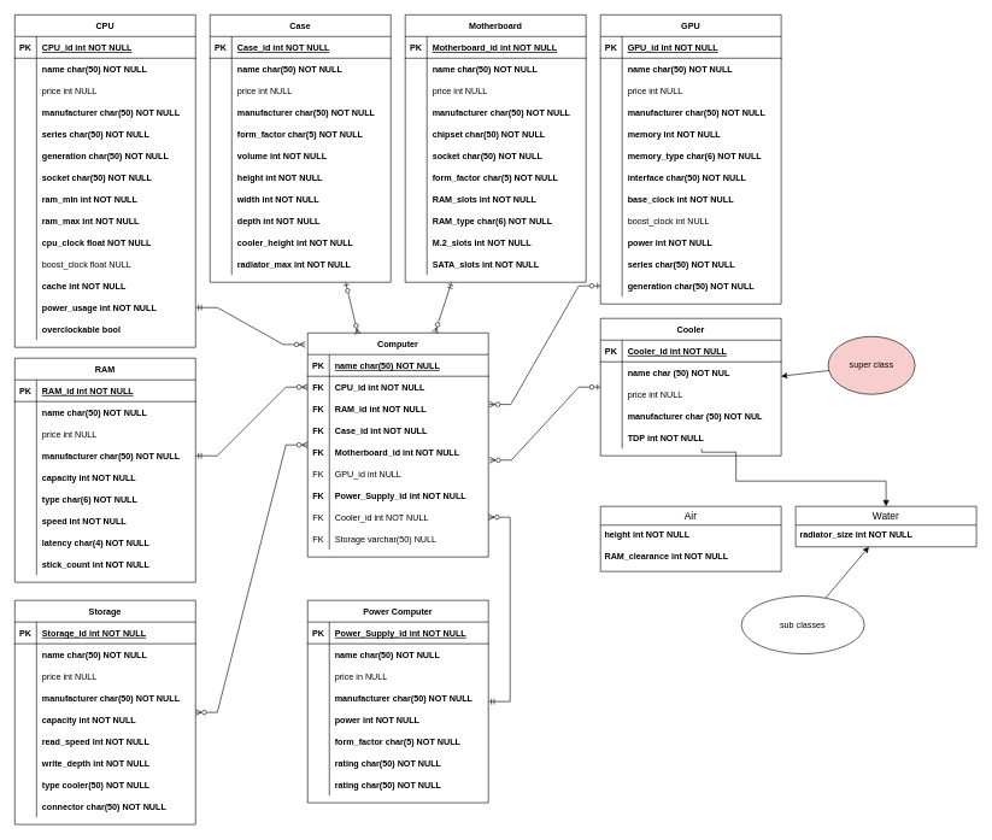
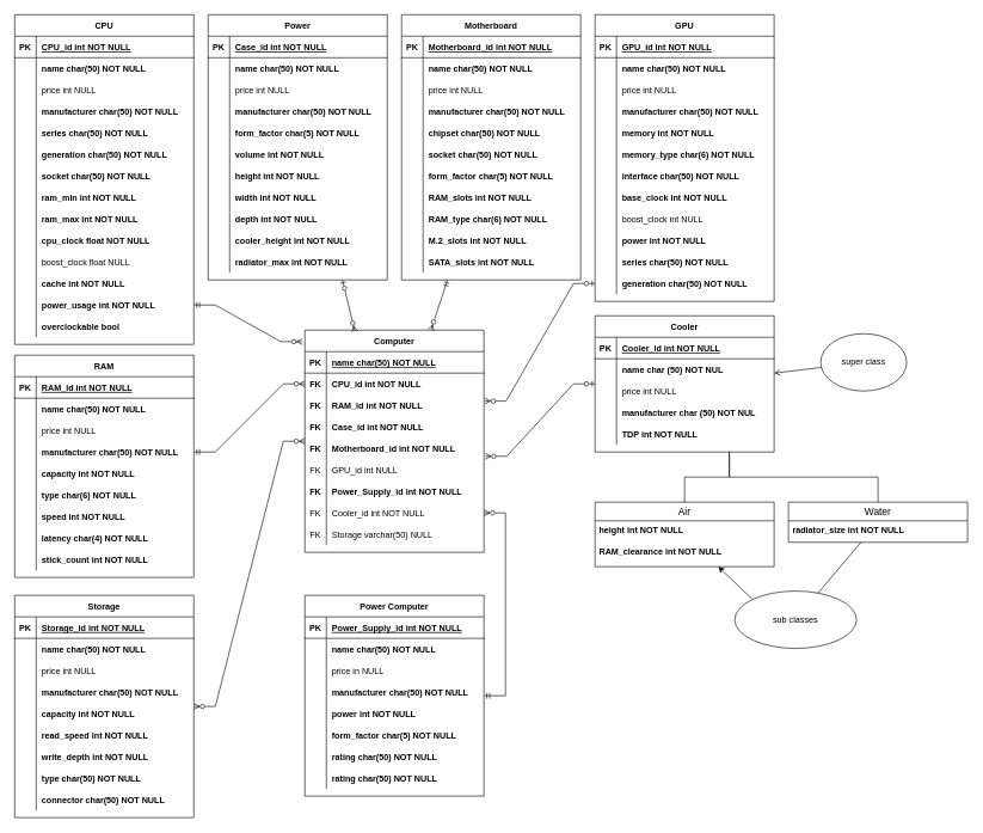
- <mxCell id="107" value="Case" style="shape=table;startSize=30;container=1;collapsible=1;childLayout=tableLayout;fixedRows=1;rowLines=0;fontStyle=1;align=center;resizeLast=1;" vertex="1" parent="1"><mxGeometry x="290" y="20" width="250" height="370" as="geometry" /></mxCell>
+ <mxCell id="107" value="Power" style="shape=table;startSize=30;container=1;collapsible=1;childLayout=tableLayout;fixedRows=1;rowLines=0;fontStyle=1;align=center;resizeLast=1;" vertex="1" parent="1"><mxGeometry x="290" y="20" width="250" height="370" as="geometry" /></mxCell>
- <mxCell id="254" value="super class" style="ellipse;whiteSpace=wrap;html=1;fillColor=#f8cecc;" vertex="1" parent="1"><mxGeometry x="1145" y="465" width="120" height="80" as="geometry" /></mxCell>
+ <mxCell id="254" value="super class" style="ellipse;whiteSpace=wrap;html=1;" vertex="1" parent="1"><mxGeometry x="1145" y="465" width="120" height="80" as="geometry" /></mxCell>
- <mxCell id="255" value="" style="endArrow=classic;html=1;rounded=0;" edge="1" parent="1" source="254" target="231"><mxGeometry width="50" height="50" relative="1" as="geometry"><mxPoint x="970" y="530" as="sourcePoint" /><mxPoint x="1020" y="480" as="targetPoint" /></mxGeometry></mxCell>
+ <mxCell id="255" value="" style="endArrow=open;html=1;rounded=0;" edge="1" parent="1" source="254" target="231"><mxGeometry width="50" height="50" relative="1" as="geometry"><mxPoint x="970" y="530" as="sourcePoint" /><mxPoint x="1020" y="480" as="targetPoint" /></mxGeometry></mxCell>
- <mxCell id="253" value="" style="edgeStyle=elbowEdgeStyle;elbow=vertical;startArrow=none;endArrow=none;rounded=0;exitX=0.75;exitY=1;exitDx=0;exitDy=0;" edge="1" parent="1" source="231" target="246"><mxGeometry relative="1" as="geometry"><mxPoint x="1090" y="570" as="sourcePoint" /><mxPoint x="1020" y="610" as="targetPoint" /></mxGeometry></mxCell>
+ <mxCell id="253" value="" style="edgeStyle=elbowEdgeStyle;elbow=vertical;startArrow=none;endArrow=none;rounded=0;exitX=0.75;exitY=1;exitDx=0;exitDy=0;" edge="1" parent="1" source="231" target="247"><mxGeometry relative="1" as="geometry"><mxPoint x="1090" y="570" as="sourcePoint" /><mxPoint x="1020" y="610" as="targetPoint" /></mxGeometry></mxCell>
- <mxCell id="252" value="" style="edgeStyle=elbowEdgeStyle;elbow=vertical;startArrow=none;endArrow=block;rounded=0;exitX=0.75;exitY=1;exitDx=0;exitDy=0;" edge="1" parent="1" source="231" target="250"><mxGeometry relative="1" as="geometry"><mxPoint x="1090" y="570" as="sourcePoint" /><mxPoint x="1160" y="610" as="targetPoint" /></mxGeometry></mxCell>
+ <mxCell id="252" value="" style="edgeStyle=elbowEdgeStyle;elbow=vertical;startArrow=none;endArrow=none;rounded=0;exitX=0.75;exitY=1;exitDx=0;exitDy=0;" edge="1" parent="1" source="231" target="250"><mxGeometry relative="1" as="geometry"><mxPoint x="1090" y="570" as="sourcePoint" /><mxPoint x="1160" y="610" as="targetPoint" /></mxGeometry></mxCell>
- <mxCell id="257" value="" style="endArrow=classic;html=1;rounded=0;" edge="1" parent="1" source="256" target="250"><mxGeometry width="50" height="50" relative="1" as="geometry"><mxPoint x="970" y="614" as="sourcePoint" /><mxPoint x="1020" y="564" as="targetPoint" /></mxGeometry></mxCell>
+ <mxCell id="257" value="" style="endArrow=none;html=1;rounded=0;" edge="1" parent="1" source="256" target="250"><mxGeometry width="50" height="50" relative="1" as="geometry"><mxPoint x="970" y="614" as="sourcePoint" /><mxPoint x="1020" y="564" as="targetPoint" /></mxGeometry></mxCell>
+ <mxCell id="258" value="" style="endArrow=classic;html=1;rounded=0;exitX=0;exitY=0;exitDx=0;exitDy=0;" edge="1" parent="1" source="256" target="247"><mxGeometry width="50" height="50" relative="1" as="geometry"><mxPoint x="970" y="614" as="sourcePoint" /><mxPoint x="1020" y="564" as="targetPoint" /></mxGeometry></mxCell>
- <mxCell id="227" value="type cooler(50) NOT NULL" style="shape=partialRectangle;connectable=0;fillColor=none;top=0;left=0;bottom=0;right=0;align=left;spacingLeft=6;overflow=hidden;fontStyle=1" vertex="1" parent="225"><mxGeometry x="30" width="220" height="30" as="geometry"><mxRectangle width="220" height="30" as="alternateBounds" /></mxGeometry></mxCell>
+ <mxCell id="227" value="type char(50) NOT NULL" style="shape=partialRectangle;connectable=0;fillColor=none;top=0;left=0;bottom=0;right=0;align=left;spacingLeft=6;overflow=hidden;fontStyle=1" vertex="1" parent="225"><mxGeometry x="30" width="220" height="30" as="geometry"><mxRectangle width="220" height="30" as="alternateBounds" /></mxGeometry></mxCell>
